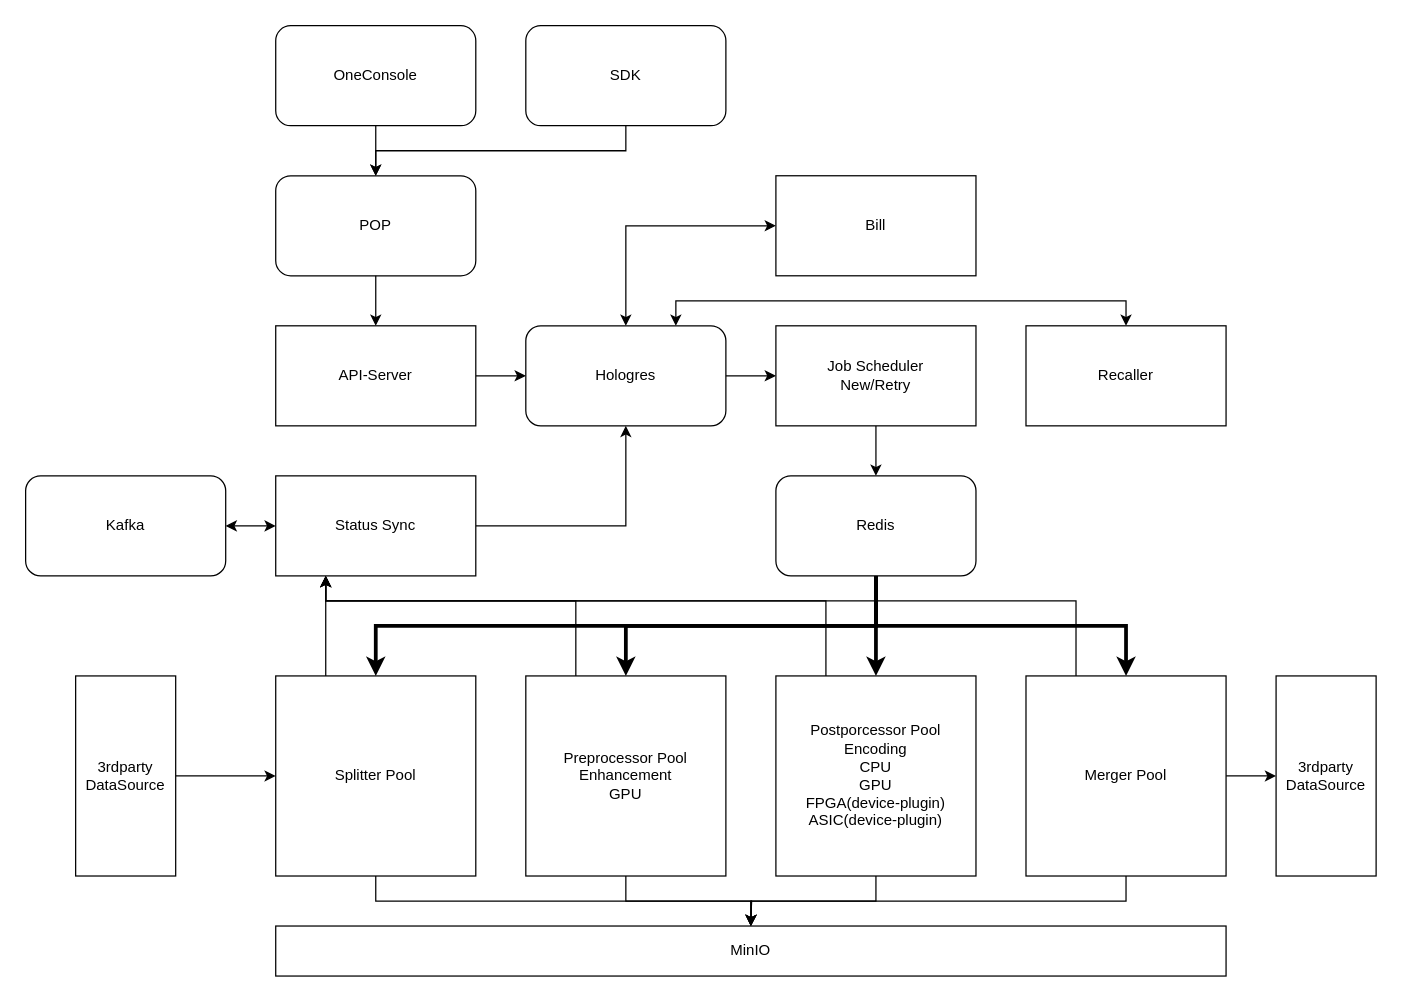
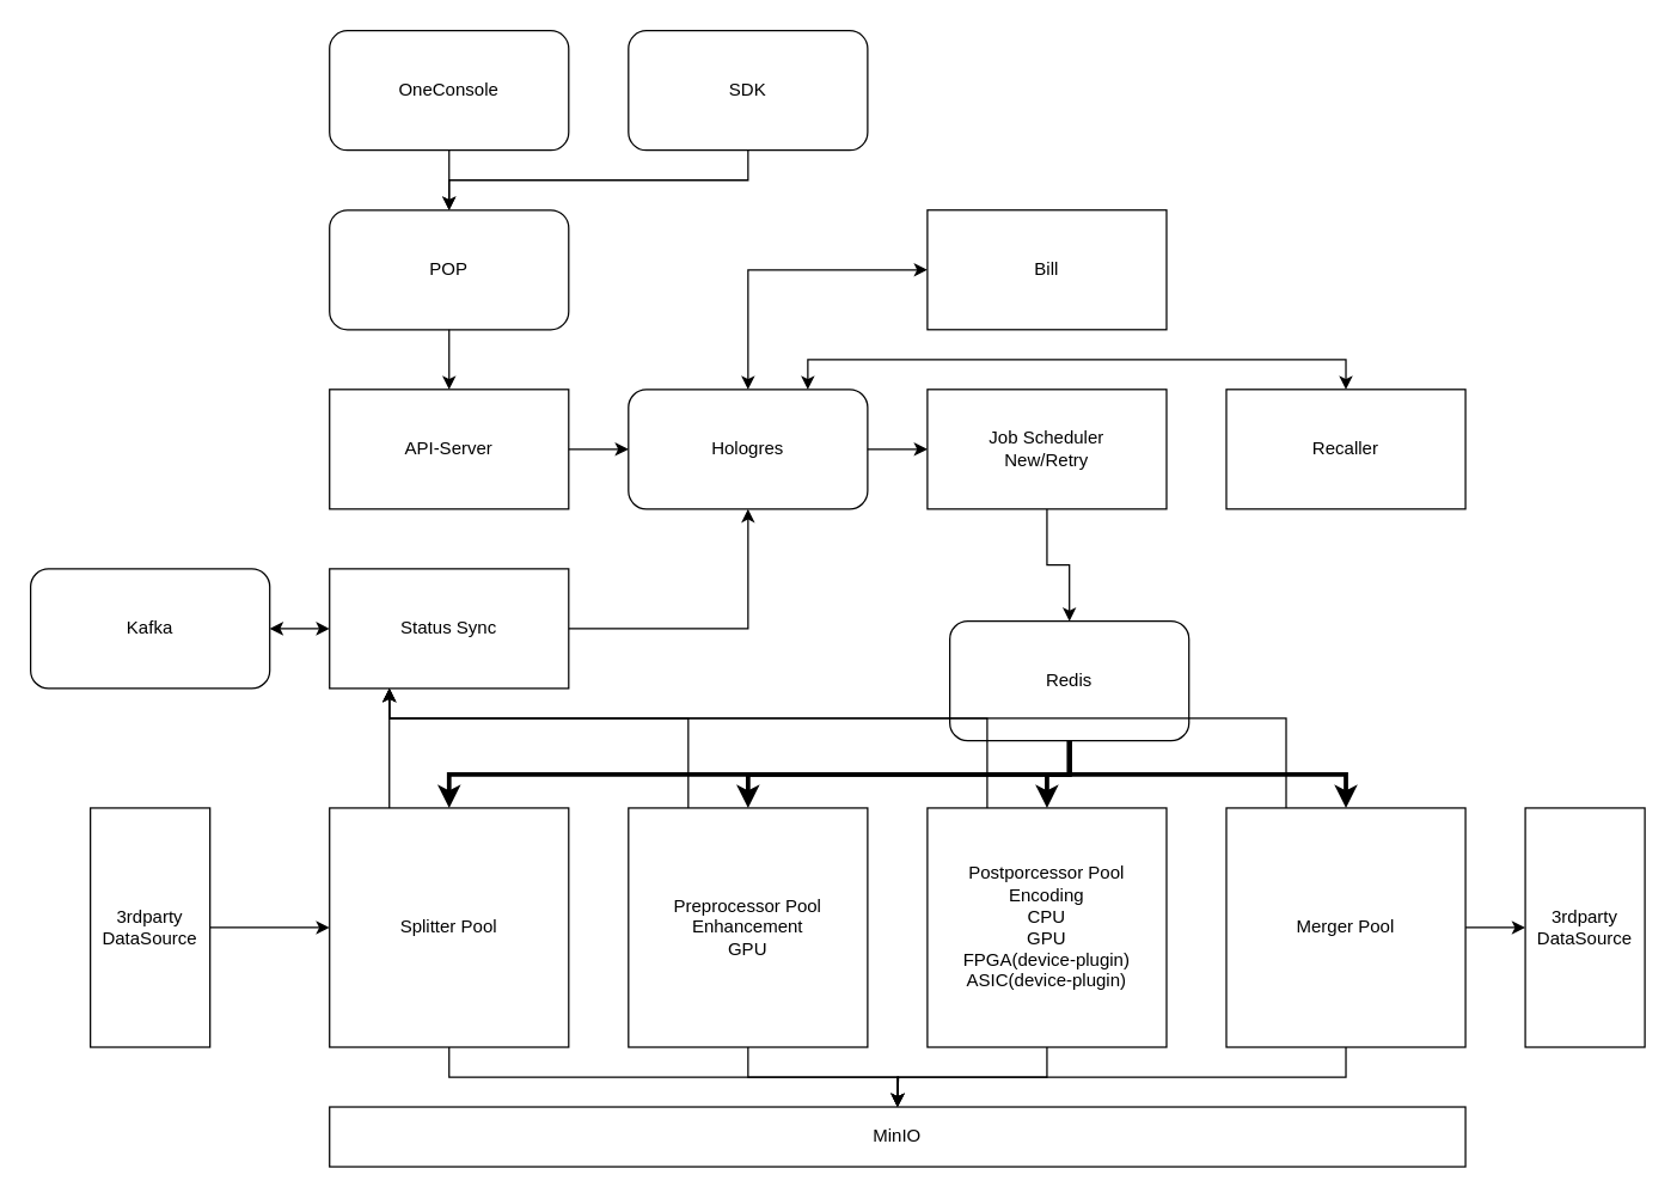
- <mxCell id="41" value="Redis" style="rounded=1;whiteSpace=wrap;html=1;fillColor=none;" vertex="1" parent="1"><mxGeometry x="620" y="380" width="160" height="80" as="geometry" /></mxCell>
+ <mxCell id="41" value="Redis" style="rounded=1;whiteSpace=wrap;html=1;fillColor=none;" vertex="1" parent="1"><mxGeometry x="635" y="415" width="160" height="80" as="geometry" /></mxCell>
